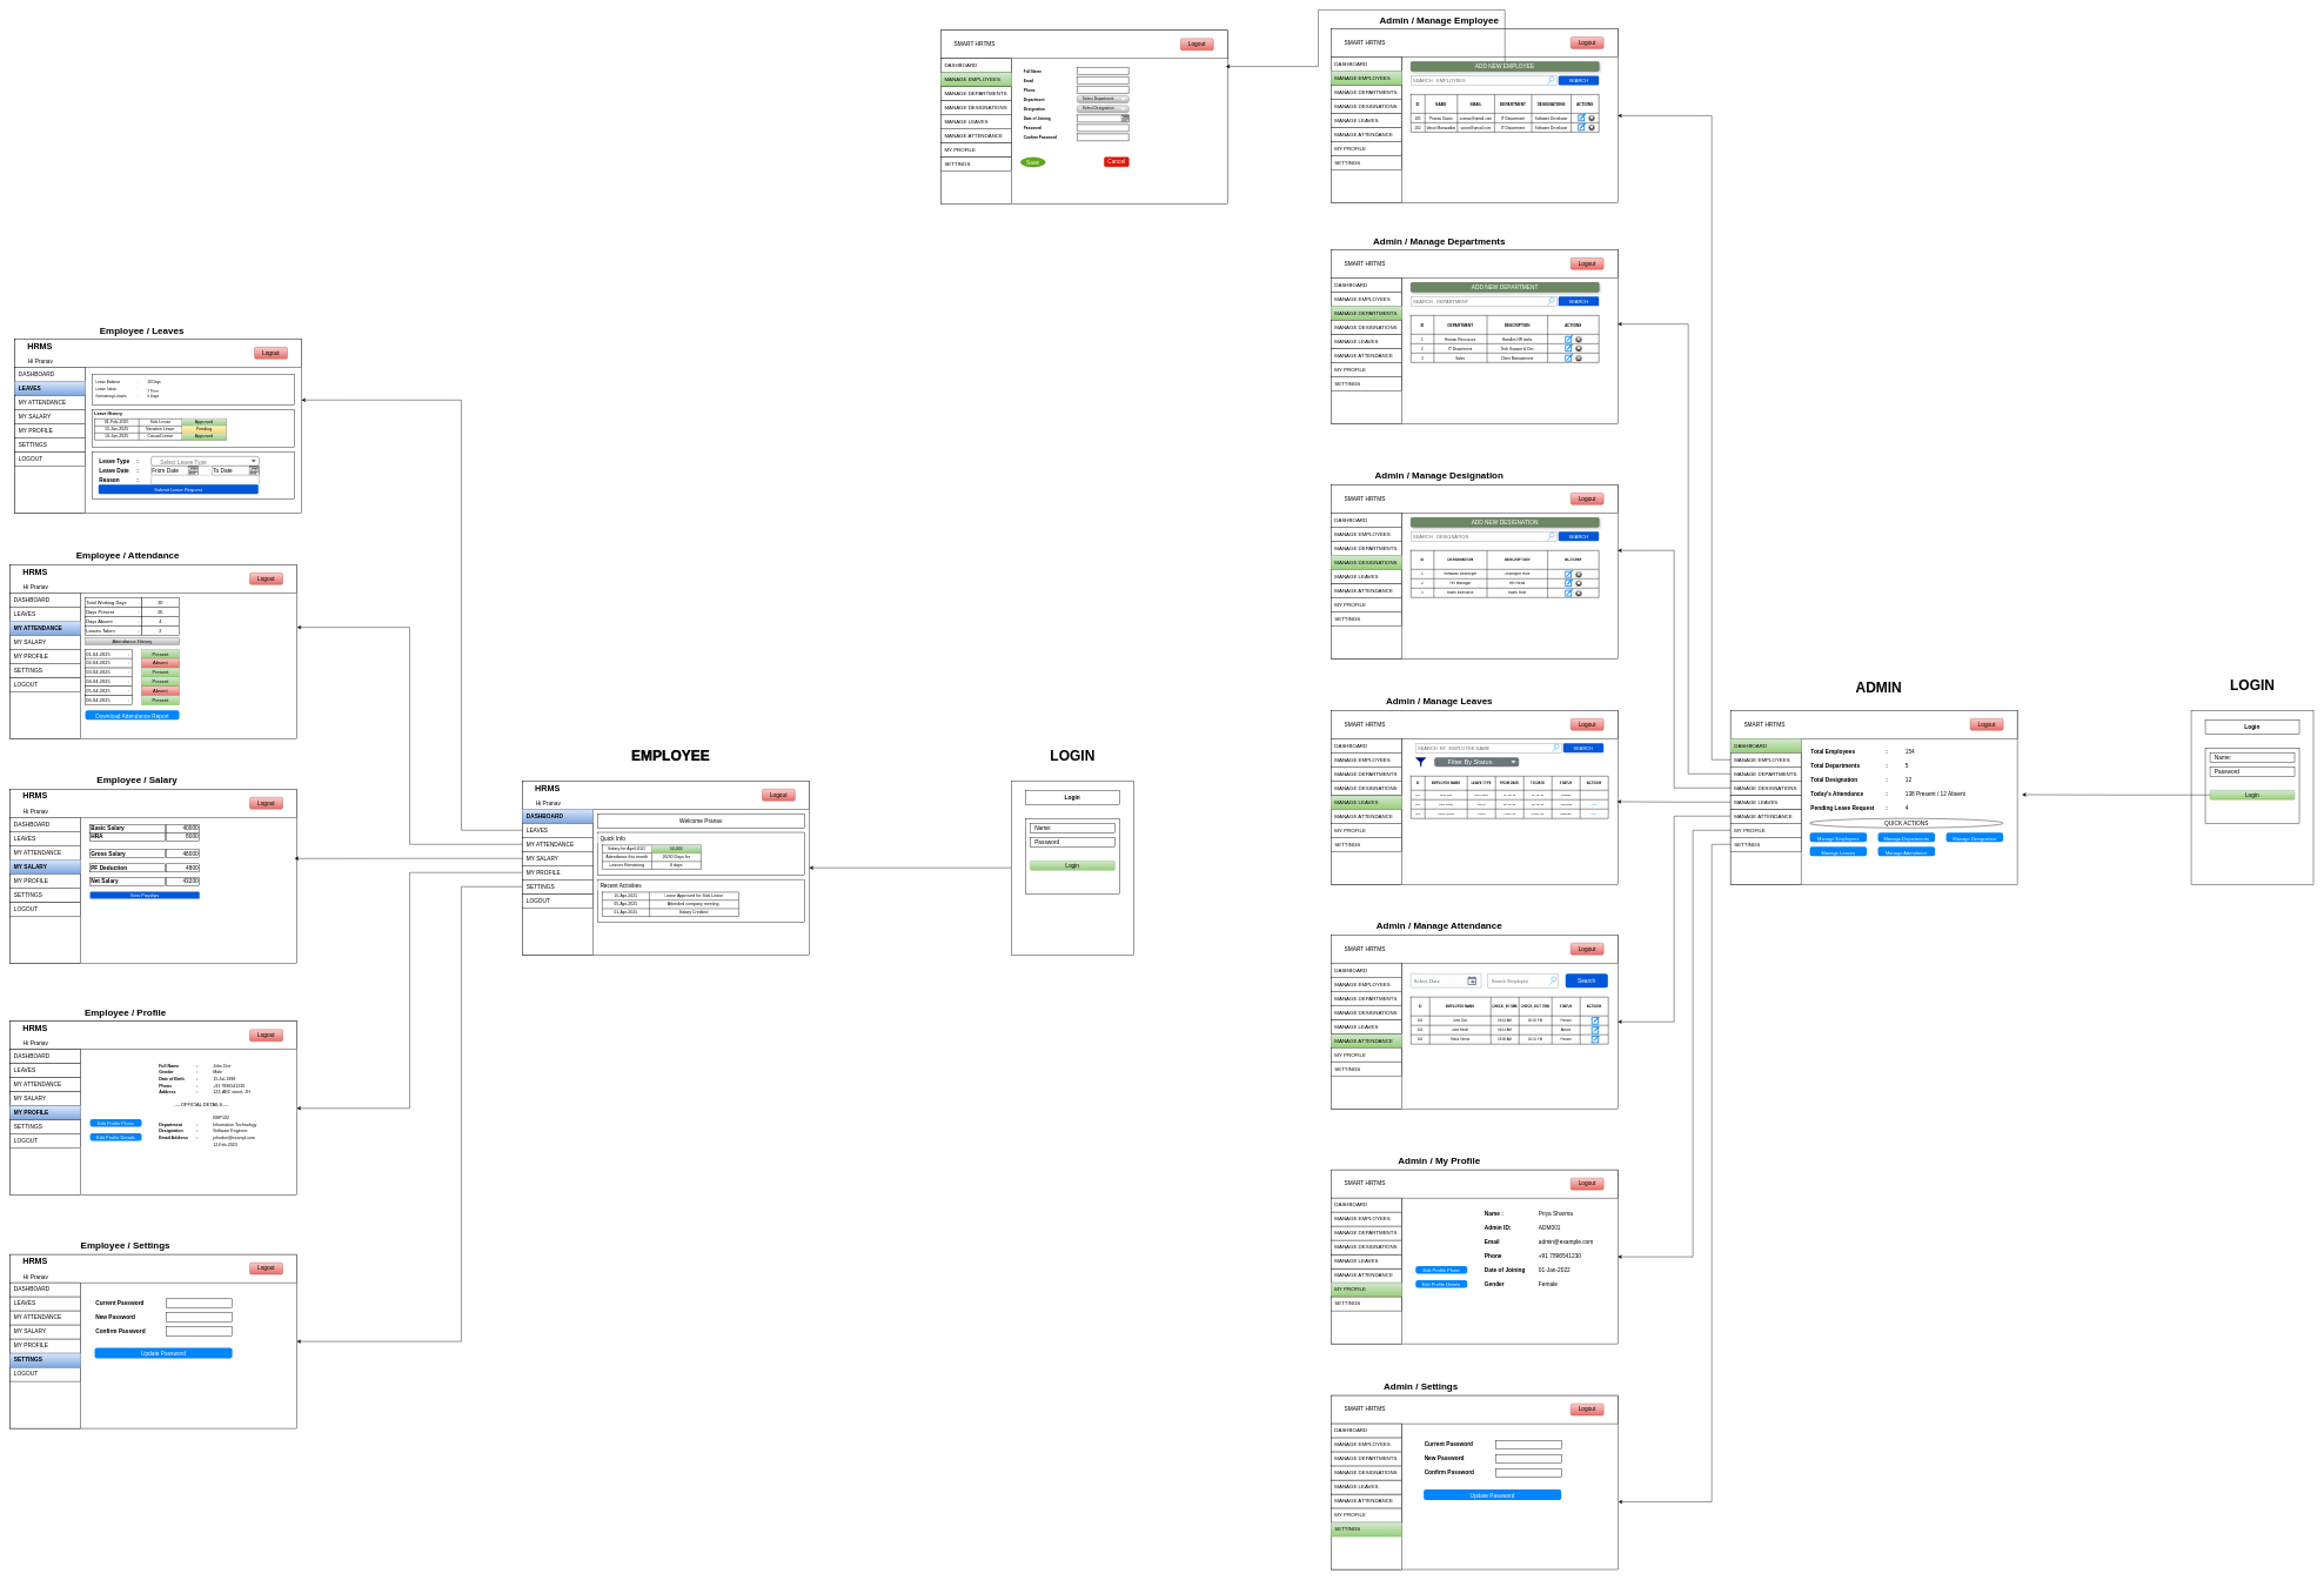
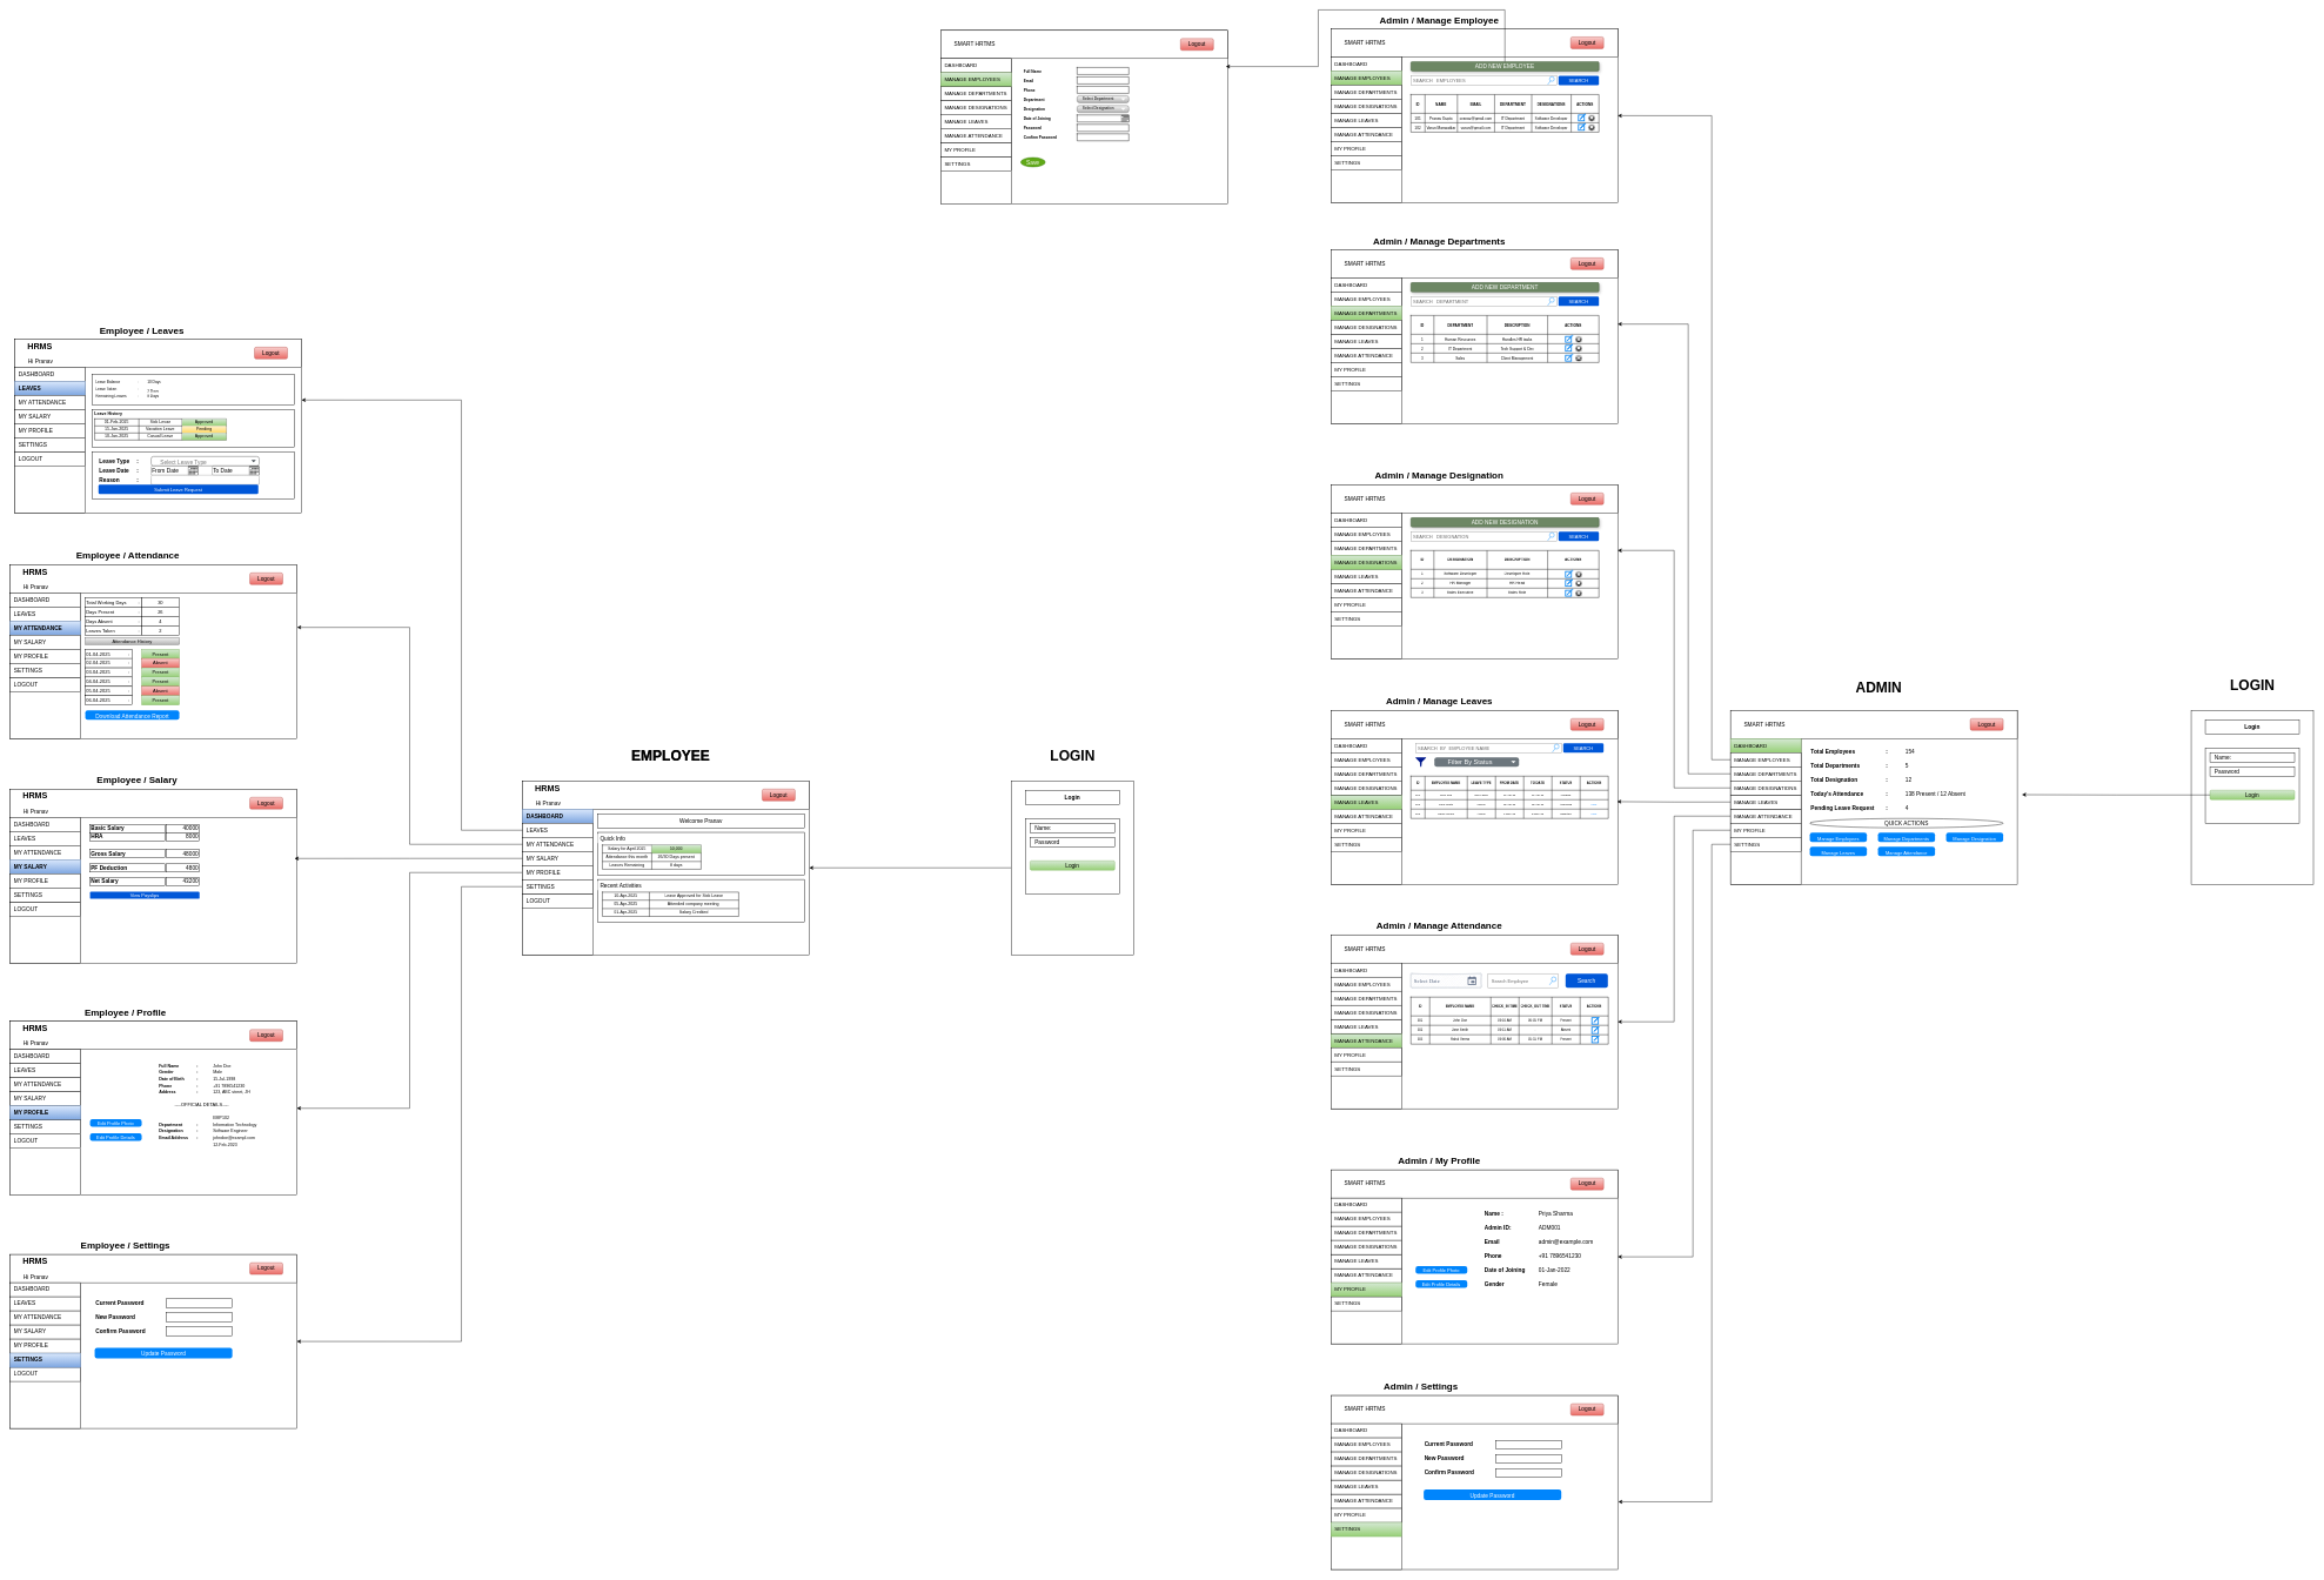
- <mxCell id="259" value="Cancel" style="rounded=1;fillColor=#e51400;strokeColor=#B20000;html=1;whiteSpace=wrap;align=center;verticalAlign=middle;fontStyle=0;fontSize=12;sketch=0;aspect=fixed;fontColor=#ffffff;" parent="1" vertex="1"><mxGeometry x="2347.88" y="334.08" width="52.12" height="20" as="geometry" /></mxCell>
- <mxCell id="549" value="26/30 Days for" style="shape=partialRectangle;html=1;whiteSpace=wrap;connectable=0;strokeColor=inherit;overflow=hidden;fillColor=none;top=0;left=0;bottom=0;right=0;pointerEvents=1;fontSize=9;" parent="547" vertex="1"><mxGeometry x="105" width="105" height="18" as="geometry"><mxRectangle width="105" height="18" as="alternateBounds" /></mxGeometry></mxCell>
+ <mxCell id="549" value="26/30 Days present" style="shape=partialRectangle;html=1;whiteSpace=wrap;connectable=0;strokeColor=inherit;overflow=hidden;fillColor=none;top=0;left=0;bottom=0;right=0;pointerEvents=1;fontSize=9;" parent="547" vertex="1"><mxGeometry x="105" width="105" height="18" as="geometry"><mxRectangle width="105" height="18" as="alternateBounds" /></mxGeometry></mxCell>
